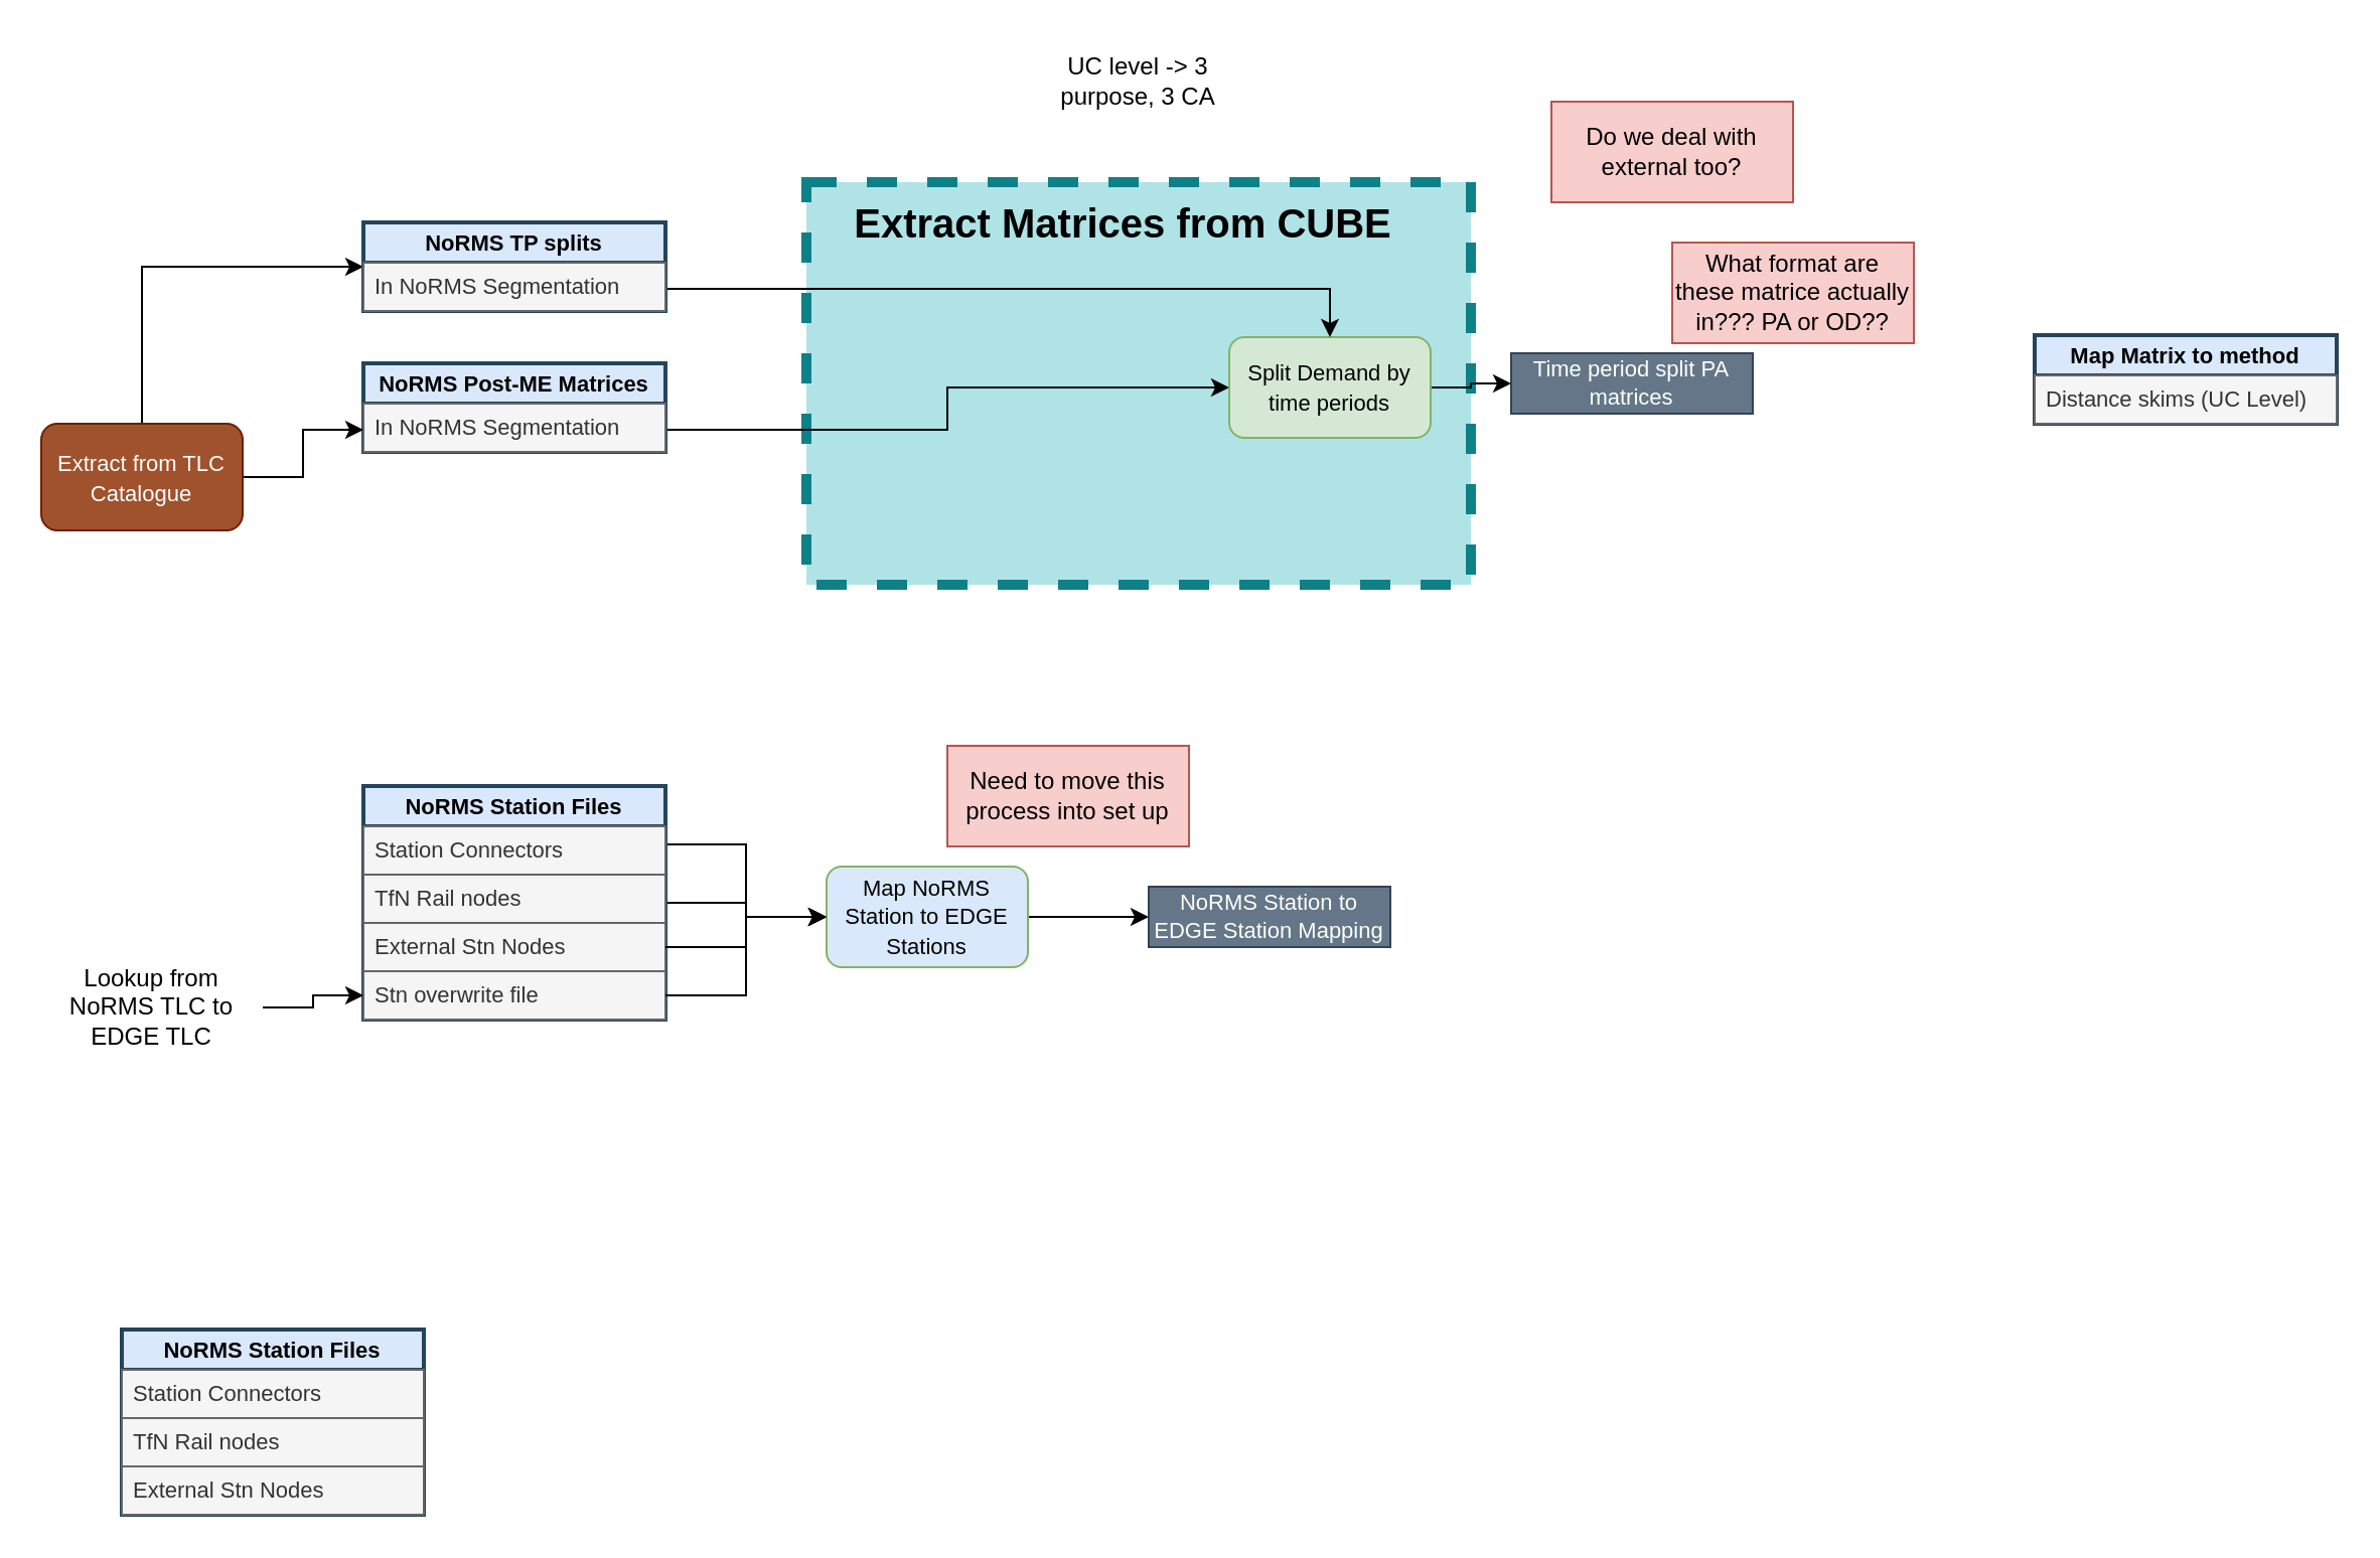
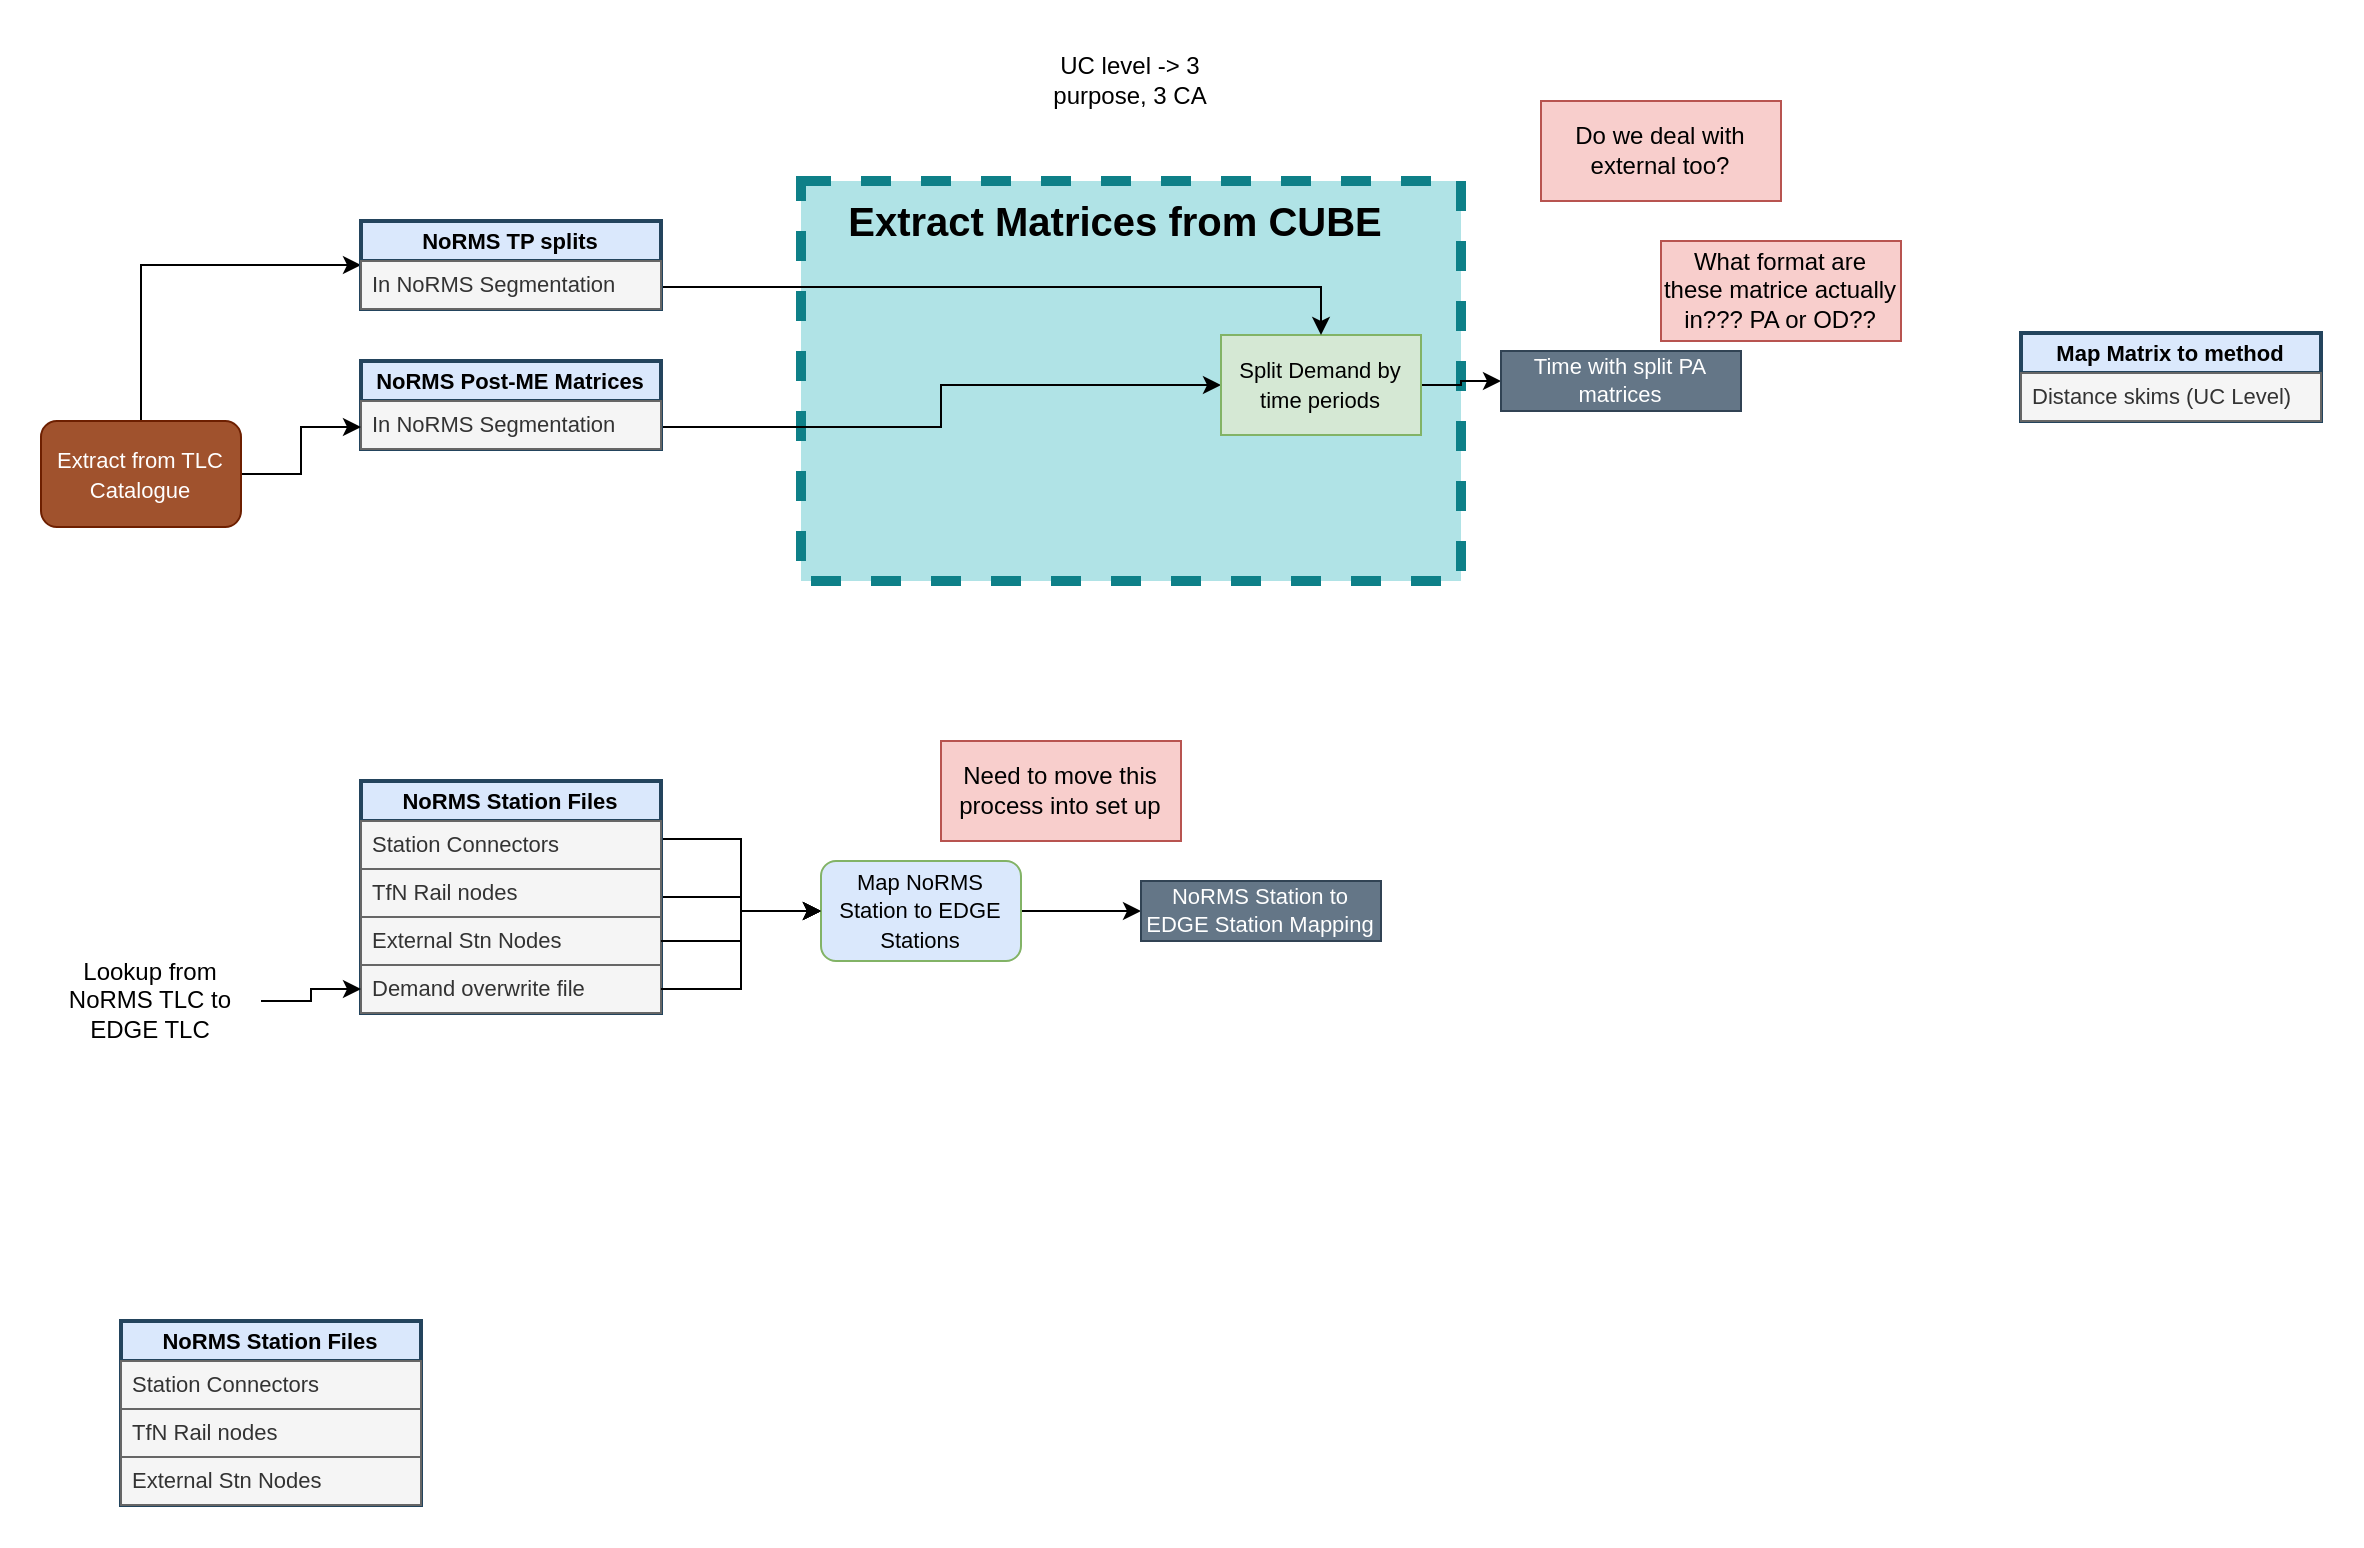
- <mxCell id="18" value="Time period split PA matrices" style="rounded=0;whiteSpace=wrap;html=1;strokeWidth=1;fillColor=#647687;strokeColor=#314354;fontSize=11;fontColor=#ffffff;" parent="1" vertex="1"><mxGeometry x="750" y="175" width="120" height="30" as="geometry" /></mxCell>
+ <mxCell id="18" value="Time with split PA matrices" style="rounded=0;whiteSpace=wrap;html=1;strokeWidth=1;fillColor=#647687;strokeColor=#314354;fontSize=11;fontColor=#ffffff;" parent="1" vertex="1"><mxGeometry x="750" y="175" width="120" height="30" as="geometry" /></mxCell>
- <mxCell id="7" value="&lt;font style=&quot;font-size: 11px&quot;&gt;Split Demand by time periods&lt;/font&gt;" style="rounded=1;whiteSpace=wrap;html=1;fillColor=#d5e8d4;strokeColor=#82b366;" parent="1" vertex="1"><mxGeometry x="610" y="167" width="100" height="50" as="geometry" /></mxCell>
+ <mxCell id="7" value="&lt;font style=&quot;font-size: 11px&quot;&gt;Split Demand by time periods&lt;/font&gt;" style="whiteSpace=wrap;html=1;fillColor=#d5e8d4;strokeColor=#82b366;rounded=0;" parent="1" vertex="1"><mxGeometry x="610" y="167" width="100" height="50" as="geometry" /></mxCell>
- <mxCell id="27" value="Stn overwrite file" style="text;strokeColor=#666666;fillColor=#f5f5f5;align=left;verticalAlign=middle;spacingLeft=4;spacingRight=4;overflow=hidden;rotatable=0;points=[[0,0.5],[1,0.5]];portConstraint=eastwest;fontSize=11;whiteSpace=wrap;fontColor=#333333;" parent="23" vertex="1"><mxGeometry y="92" width="150" height="24" as="geometry" /></mxCell>
+ <mxCell id="27" value="Demand overwrite file" style="text;strokeColor=#666666;fillColor=#f5f5f5;align=left;verticalAlign=middle;spacingLeft=4;spacingRight=4;overflow=hidden;rotatable=0;points=[[0,0.5],[1,0.5]];portConstraint=eastwest;fontSize=11;whiteSpace=wrap;fontColor=#333333;" parent="23" vertex="1"><mxGeometry y="92" width="150" height="24" as="geometry" /></mxCell>
